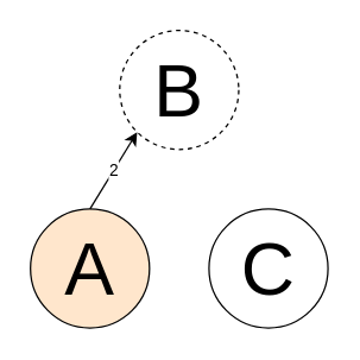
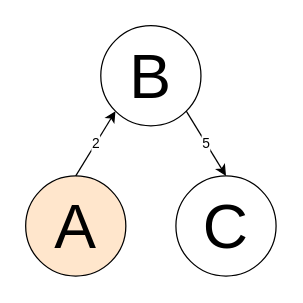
- <mxCell id="2" value="&lt;font style=&quot;font-size: 50px&quot;&gt;B&lt;/font&gt;" style="ellipse;whiteSpace=wrap;html=1;aspect=fixed;dashed=1;" vertex="1" parent="1"><mxGeometry x="80" y="20" width="80" height="80" as="geometry" /></mxCell>
+ <mxCell id="2" value="&lt;font style=&quot;font-size: 50px&quot;&gt;B&lt;/font&gt;" style="ellipse;whiteSpace=wrap;html=1;aspect=fixed;" vertex="1" parent="1"><mxGeometry x="80" y="20" width="80" height="80" as="geometry" /></mxCell>
+ <mxCell id="6" value="5" style="endArrow=classic;html=1;entryX=0.5;entryY=0;entryDx=0;entryDy=0;exitX=1;exitY=1;exitDx=0;exitDy=0;" edge="1" parent="1" source="2" target="4"><mxGeometry width="50" height="50" relative="1" as="geometry"><mxPoint x="130" y="280" as="sourcePoint" /><mxPoint x="180" y="230" as="targetPoint" /></mxGeometry></mxCell>
